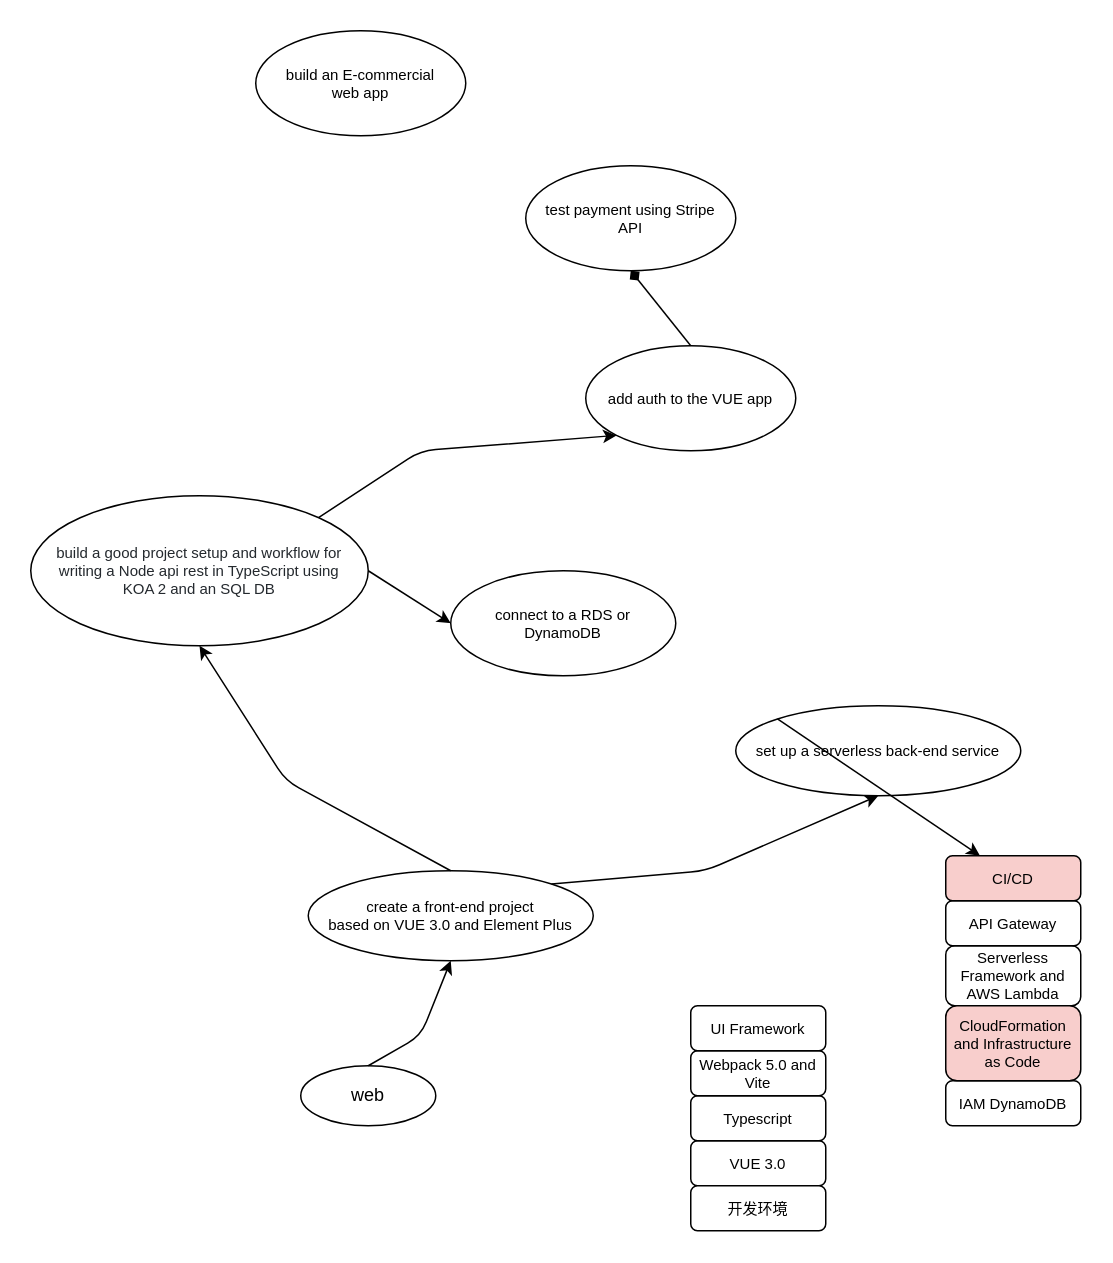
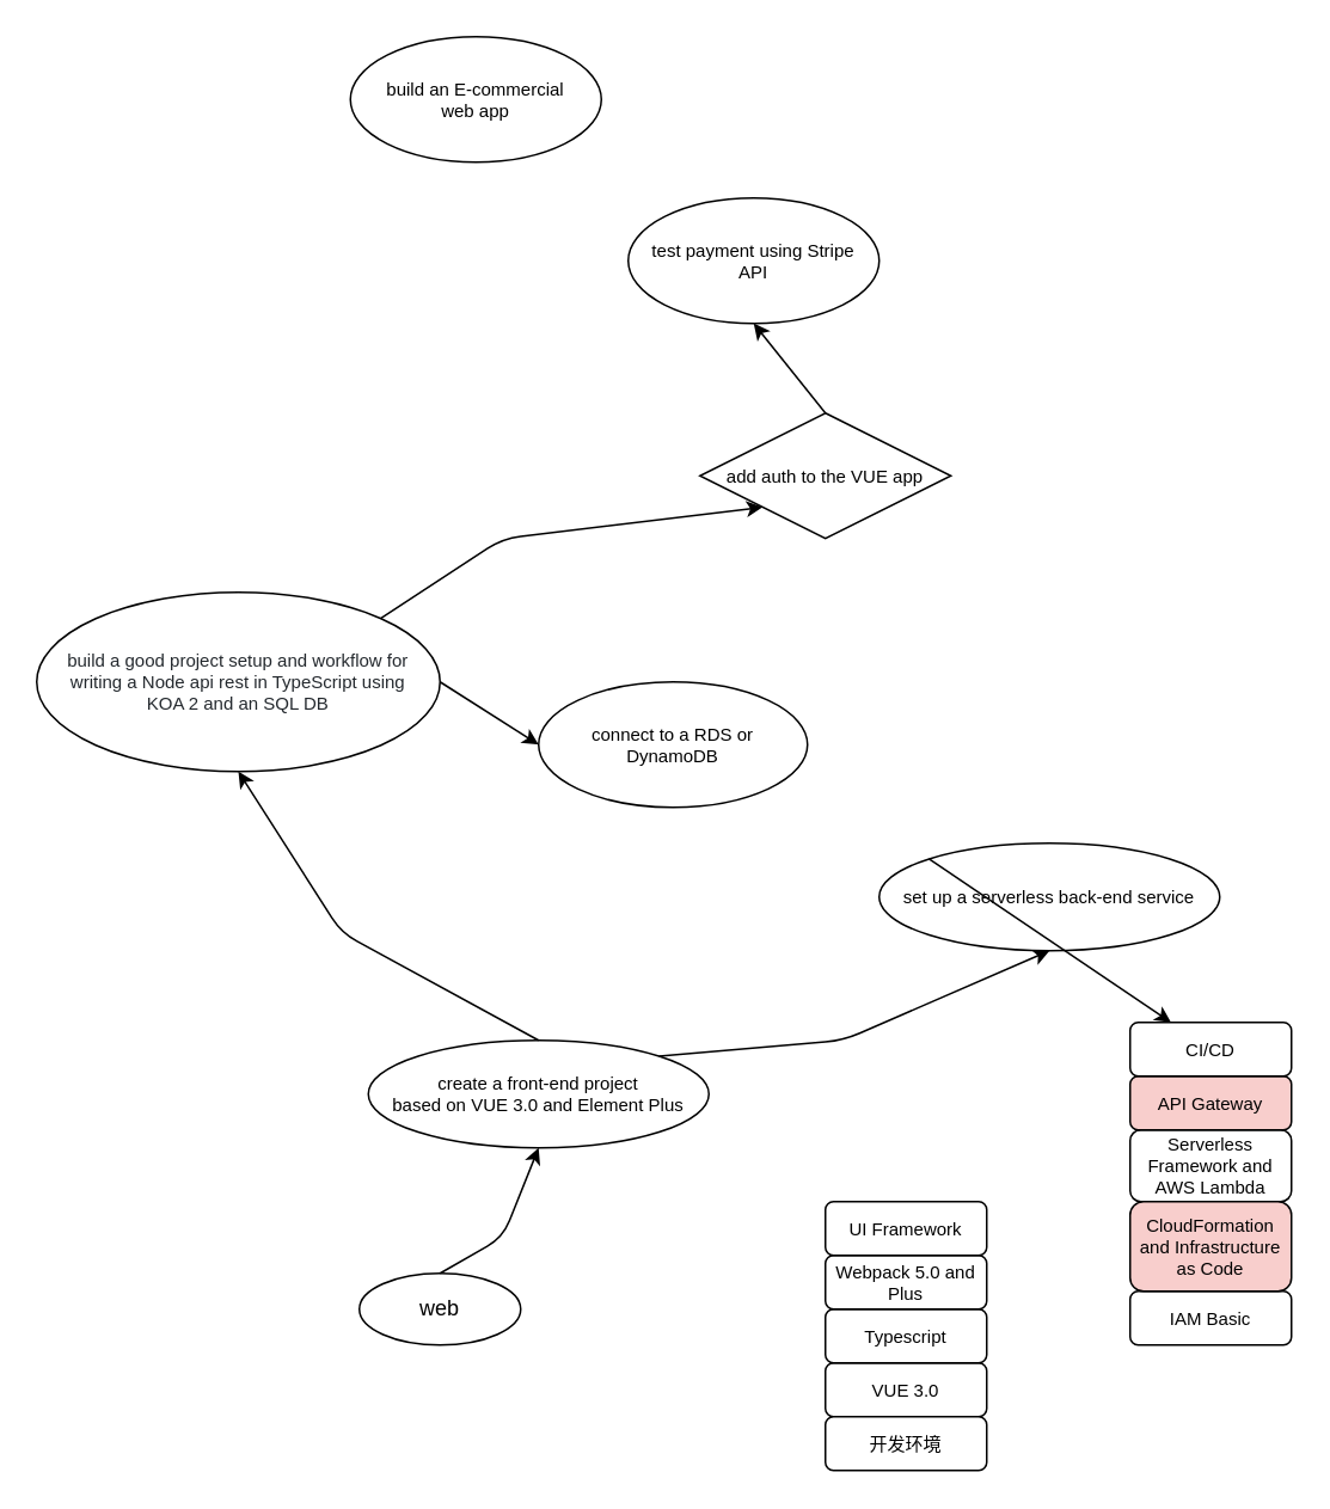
- <mxCell id="13" value="build an E-commercial web app" style="ellipse;whiteSpace=wrap;html=1;fontSize=10;spacingLeft=10;spacingRight=10;" vertex="1" parent="1"><mxGeometry x="170" y="20" width="140" height="70" as="geometry" /></mxCell>
+ <mxCell id="13" value="build an E-commercial web app" style="ellipse;whiteSpace=wrap;html=1;fontSize=10;spacingLeft=10;spacingRight=10;" vertex="1" parent="1"><mxGeometry x="195" y="20" width="140" height="70" as="geometry" /></mxCell>
- <mxCell id="12" value="" style="endArrow=diamond;html=1;fontSize=10;entryX=0.5;entryY=1;entryDx=0;entryDy=0;exitX=0.5;exitY=0;exitDx=0;exitDy=0;" edge="1" parent="1" source="9" target="11"><mxGeometry width="50" height="50" relative="1" as="geometry"><mxPoint x="340" y="530" as="sourcePoint" /><mxPoint x="390" y="480" as="targetPoint" /></mxGeometry></mxCell>
+ <mxCell id="12" value="" style="endArrow=classic;html=1;fontSize=10;entryX=0.5;entryY=1;entryDx=0;entryDy=0;exitX=0.5;exitY=0;exitDx=0;exitDy=0;" edge="1" parent="1" source="9" target="11"><mxGeometry width="50" height="50" relative="1" as="geometry"><mxPoint x="340" y="530" as="sourcePoint" /><mxPoint x="390" y="480" as="targetPoint" /></mxGeometry></mxCell>
- <mxCell id="9" value="add auth to the VUE app" style="ellipse;whiteSpace=wrap;html=1;fontSize=10;" vertex="1" parent="1"><mxGeometry x="390" y="230" width="140" height="70" as="geometry" /></mxCell>
+ <mxCell id="9" value="add auth to the VUE app" style="rhombus;whiteSpace=wrap;html=1;fontSize=10;" vertex="1" parent="1"><mxGeometry x="390" y="230" width="140" height="70" as="geometry" /></mxCell>
- <mxCell id="26" value="CI/CD" style="rounded=1;whiteSpace=wrap;html=1;fontSize=10;fillColor=#f8cecc;" vertex="1" parent="1"><mxGeometry x="630" y="570" width="90" height="30" as="geometry" /></mxCell>
+ <mxCell id="26" value="CI/CD" style="rounded=1;whiteSpace=wrap;html=1;fontSize=10;" vertex="1" parent="1"><mxGeometry x="630" y="570" width="90" height="30" as="geometry" /></mxCell>
- <mxCell id="25" value="API Gateway" style="rounded=1;whiteSpace=wrap;html=1;fontSize=10;" vertex="1" parent="1"><mxGeometry x="630" y="600" width="90" height="30" as="geometry" /></mxCell>
+ <mxCell id="25" value="API Gateway" style="rounded=1;whiteSpace=wrap;html=1;fontSize=10;fillColor=#f8cecc;" vertex="1" parent="1"><mxGeometry x="630" y="600" width="90" height="30" as="geometry" /></mxCell>
- <mxCell id="20" value="Webpack 5.0 and Vite" style="rounded=1;whiteSpace=wrap;html=1;fontSize=10;" vertex="1" parent="1"><mxGeometry x="460" y="700" width="90" height="30" as="geometry" /></mxCell>
+ <mxCell id="20" value="Webpack 5.0 and Plus" style="rounded=1;whiteSpace=wrap;html=1;fontSize=10;" vertex="1" parent="1"><mxGeometry x="460" y="700" width="90" height="30" as="geometry" /></mxCell>
- <mxCell id="23" value="IAM DynamoDB" style="rounded=1;whiteSpace=wrap;html=1;fontSize=10;" vertex="1" parent="1"><mxGeometry x="630" y="720" width="90" height="30" as="geometry" /></mxCell>
+ <mxCell id="23" value="IAM Basic" style="rounded=1;whiteSpace=wrap;html=1;fontSize=10;" vertex="1" parent="1"><mxGeometry x="630" y="720" width="90" height="30" as="geometry" /></mxCell>
